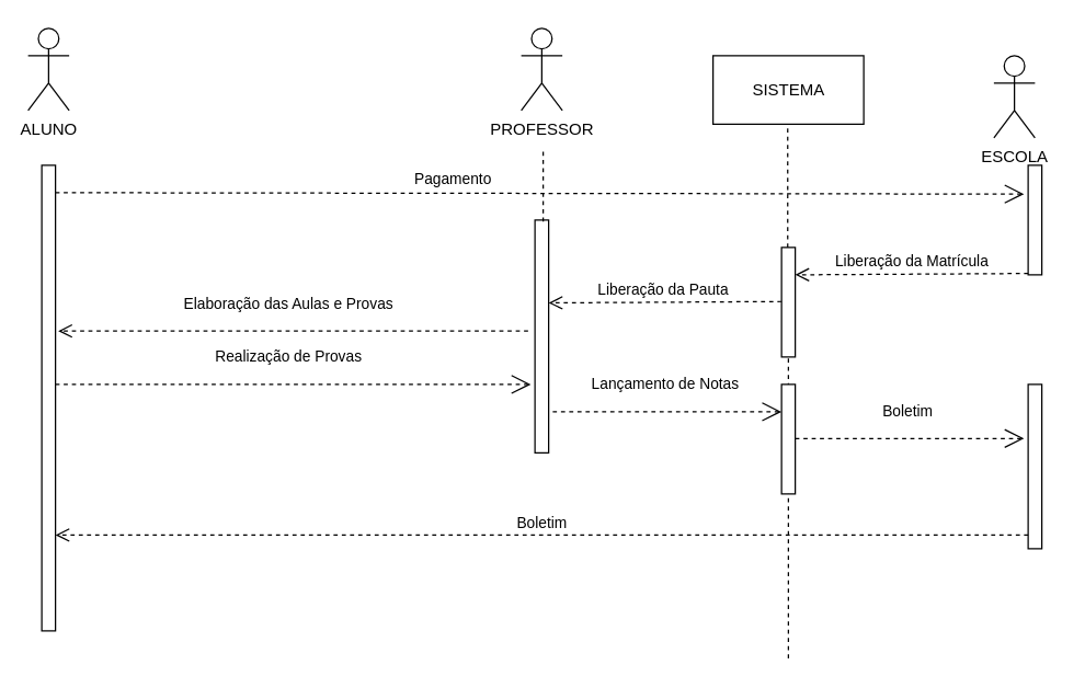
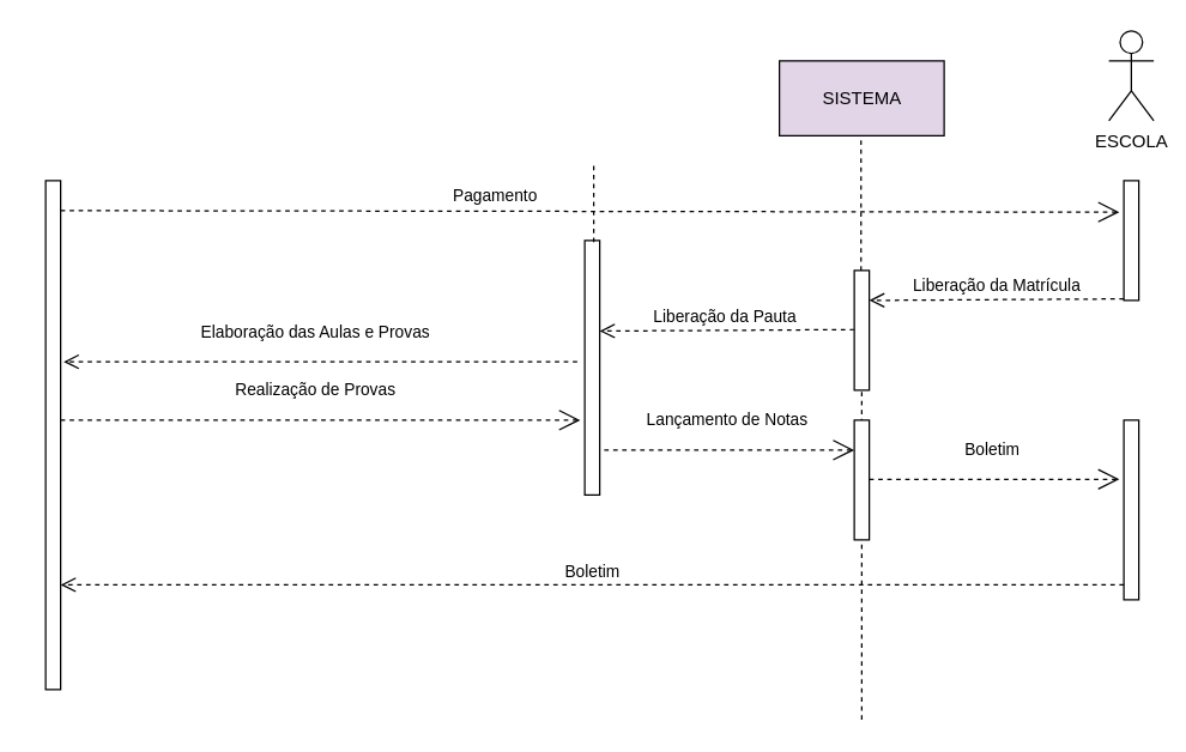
- <mxCell id="3" value="ALUNO" style="shape=umlActor;verticalLabelPosition=bottom;verticalAlign=top;html=1;outlineConnect=0;rounded=0;" parent="1" vertex="1"><mxGeometry x="20" y="20" width="30" height="60" as="geometry" /></mxCell>
- <mxCell id="4" value="PROFESSOR" style="shape=umlActor;verticalLabelPosition=bottom;verticalAlign=top;html=1;outlineConnect=0;rounded=0;" parent="1" vertex="1"><mxGeometry x="380" y="20" width="30" height="60" as="geometry" /></mxCell>
- <mxCell id="12" value="SISTEMA" style="html=1;" vertex="1" parent="1"><mxGeometry x="520" y="40" width="110" height="50" as="geometry" /></mxCell>
+ <mxCell id="12" value="SISTEMA" style="html=1;fillColor=#e1d5e7;" vertex="1" parent="1"><mxGeometry x="520" y="40" width="110" height="50" as="geometry" /></mxCell>
- <mxCell id="2" value="ESCOLA" style="shape=umlActor;verticalLabelPosition=bottom;verticalAlign=top;html=1;outlineConnect=0;rounded=0;" parent="1" vertex="1"><mxGeometry x="725" y="40" width="30" height="60" as="geometry" /></mxCell>
+ <mxCell id="2" value="ESCOLA" style="shape=umlActor;verticalLabelPosition=bottom;verticalAlign=top;html=1;outlineConnect=0;rounded=0;" parent="1" vertex="1"><mxGeometry x="740" y="20" width="30" height="60" as="geometry" /></mxCell>
